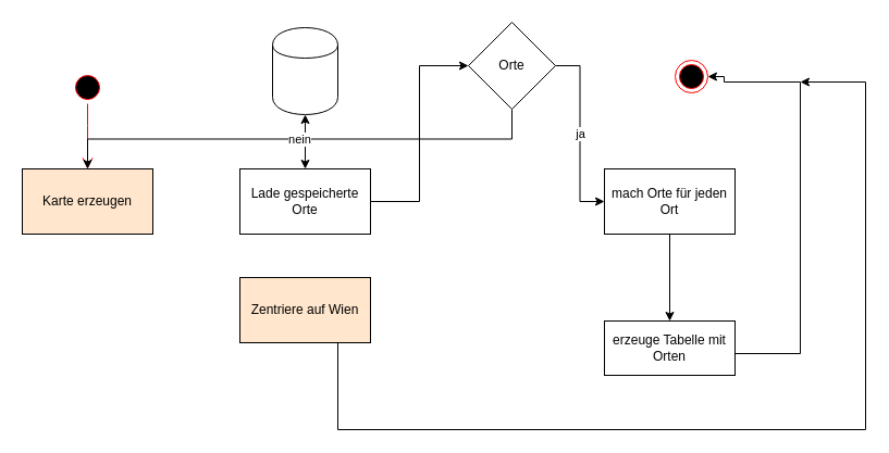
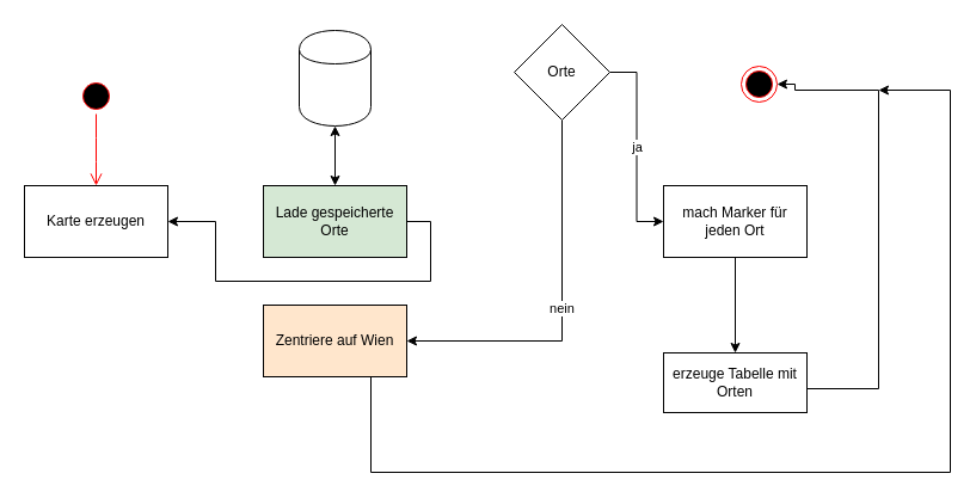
- <mxCell id="7" style="edgeStyle=orthogonalEdgeStyle;rounded=0;orthogonalLoop=1;jettySize=auto;html=1;exitX=1;exitY=0.5;exitDx=0;exitDy=0;entryX=0;entryY=0.5;entryDx=0;entryDy=0;startArrow=none;startFill=0;" edge="1" parent="1" source="8" target="13"><mxGeometry relative="1" as="geometry" /></mxCell>
+ <mxCell id="7" style="edgeStyle=orthogonalEdgeStyle;rounded=0;orthogonalLoop=1;jettySize=auto;html=1;exitX=1;exitY=0.5;exitDx=0;exitDy=0;startArrow=none;startFill=0;" edge="1" parent="1" source="8" target="5"><mxGeometry relative="1" as="geometry" /></mxCell>
- <mxCell id="11" value="nein" style="edgeStyle=orthogonalEdgeStyle;rounded=0;orthogonalLoop=1;jettySize=auto;html=1;exitX=0.5;exitY=1;exitDx=0;exitDy=0;startArrow=none;startFill=0;" edge="1" parent="1" source="13" target="5"><mxGeometry relative="1" as="geometry" /></mxCell>
+ <mxCell id="11" value="nein" style="edgeStyle=orthogonalEdgeStyle;rounded=0;orthogonalLoop=1;jettySize=auto;html=1;exitX=0.5;exitY=1;exitDx=0;exitDy=0;entryX=1;entryY=0.5;entryDx=0;entryDy=0;startArrow=none;startFill=0;" edge="1" parent="1" source="13" target="10"><mxGeometry relative="1" as="geometry" /></mxCell>
- <mxCell id="5" value="Karte erzeugen" style="rounded=0;whiteSpace=wrap;html=1;fillColor=#ffe6cc;" vertex="1" parent="1"><mxGeometry x="20" y="155" width="120" height="60" as="geometry" /></mxCell>
+ <mxCell id="5" value="Karte erzeugen" style="rounded=0;whiteSpace=wrap;html=1;" vertex="1" parent="1"><mxGeometry x="20" y="155" width="120" height="60" as="geometry" /></mxCell>
- <mxCell id="8" value="Lade gespeicherte Orte" style="rounded=0;whiteSpace=wrap;html=1;" vertex="1" parent="1"><mxGeometry x="220" y="155" width="120" height="60" as="geometry" /></mxCell>
+ <mxCell id="8" value="Lade gespeicherte Orte" style="rounded=0;whiteSpace=wrap;html=1;fillColor=#d5e8d4;" vertex="1" parent="1"><mxGeometry x="220" y="155" width="120" height="60" as="geometry" /></mxCell>
- <mxCell id="16" value="mach Orte für jeden Ort" style="rounded=0;whiteSpace=wrap;html=1;" vertex="1" parent="1"><mxGeometry x="555" y="155" width="120" height="60" as="geometry" /></mxCell>
+ <mxCell id="16" value="mach Marker für jeden Ort" style="rounded=0;whiteSpace=wrap;html=1;" vertex="1" parent="1"><mxGeometry x="555" y="155" width="120" height="60" as="geometry" /></mxCell>
